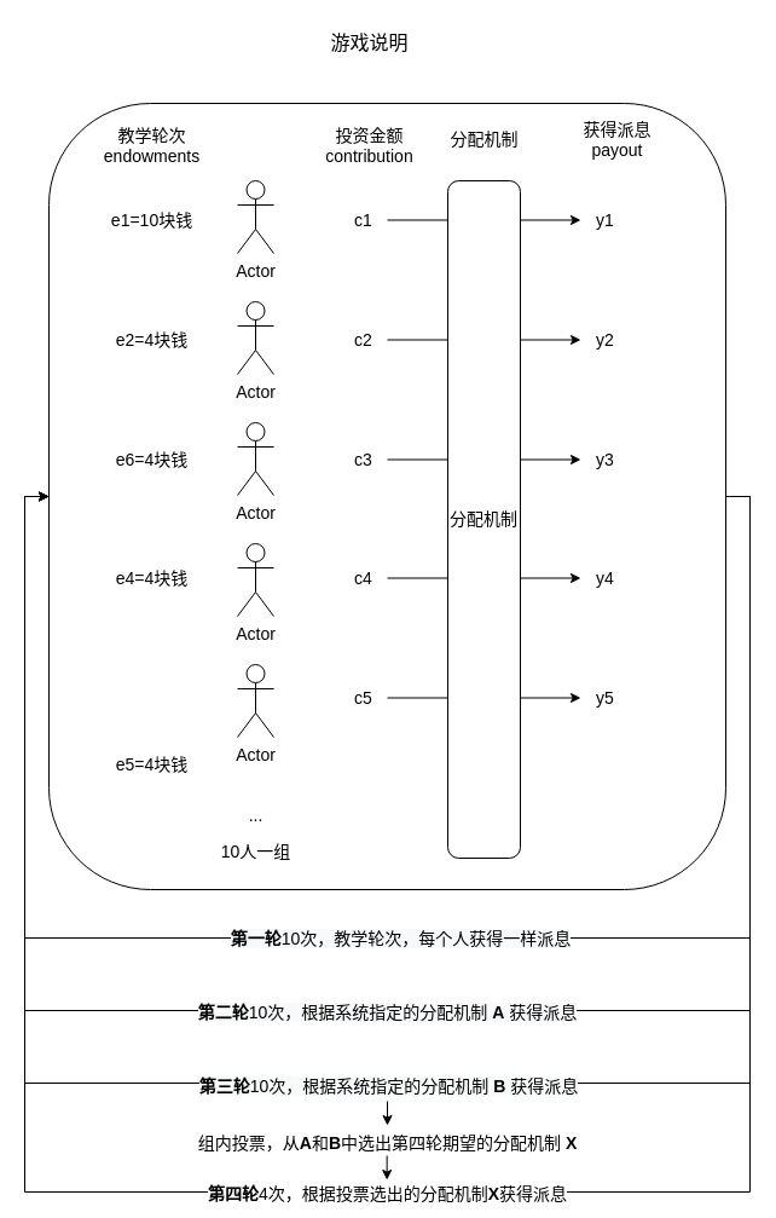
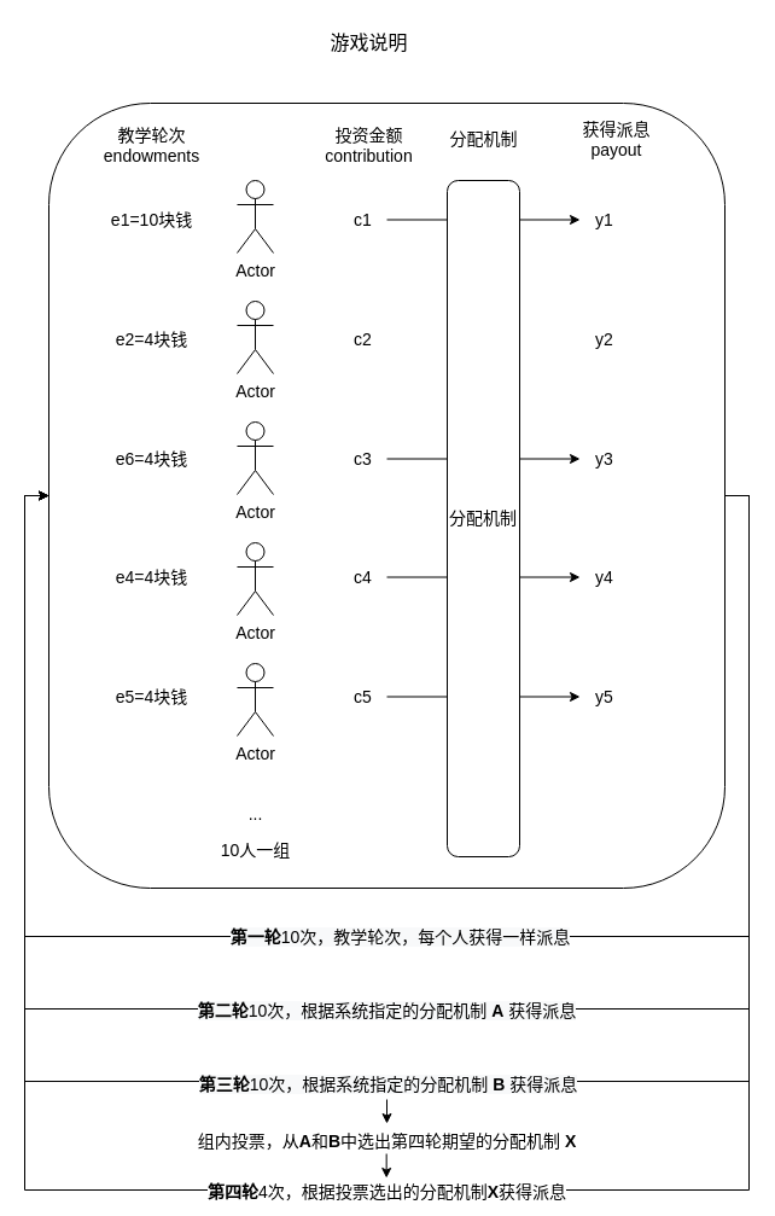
- <mxCell id="22" style="edgeStyle=orthogonalEdgeStyle;rounded=0;orthogonalLoop=1;jettySize=auto;html=1;fontSize=14;" parent="1" source="23" target="34" edge="1"><mxGeometry relative="1" as="geometry" /></mxCell>
- <mxCell id="19" value="e5=4块钱" style="text;html=1;align=center;verticalAlign=middle;resizable=0;points=[];autosize=1;strokeColor=none;fillColor=none;fontSize=14;" parent="1" vertex="1"><mxGeometry x="85" y="616.5" width="80" height="30" as="geometry" /></mxCell>
+ <mxCell id="19" value="e5=4块钱" style="text;html=1;align=center;verticalAlign=middle;resizable=0;points=[];autosize=1;strokeColor=none;fillColor=none;fontSize=14;" parent="1" vertex="1"><mxGeometry x="85" y="561.5" width="80" height="30" as="geometry" /></mxCell>
